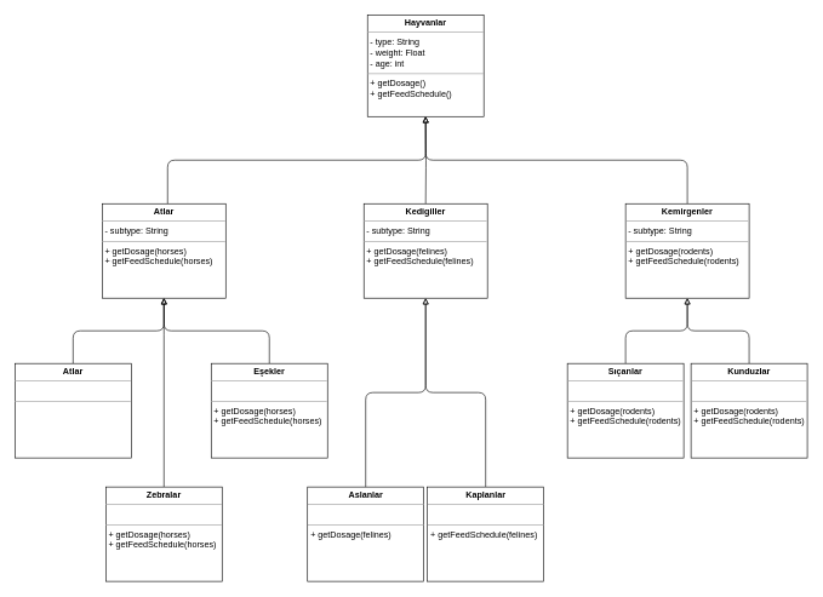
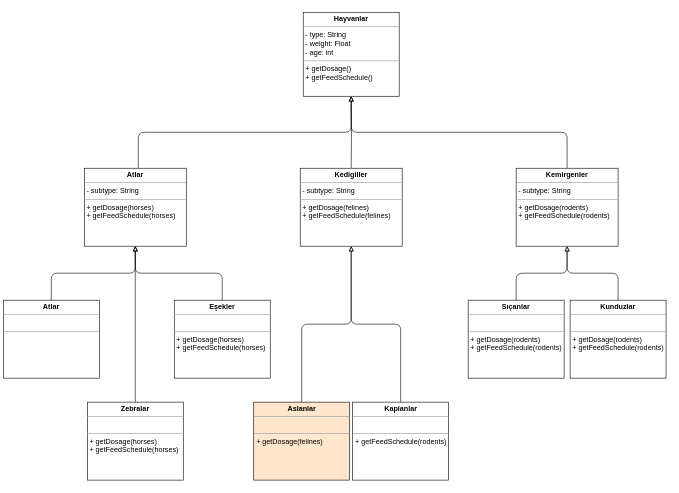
- <mxCell id="6" value="&lt;p style=&quot;margin:0px;margin-top:4px;text-align:center;&quot;&gt;&lt;b&gt;Atlar&lt;/b&gt;&lt;/p&gt;&lt;hr size=&quot;1&quot;&gt;&lt;p style=&quot;margin:0px;margin-left:4px;&quot;&gt;&lt;br&gt;&lt;/p&gt;&lt;hr size=&quot;1&quot;&gt;&lt;p style=&quot;border-color: var(--border-color); margin: 0px 0px 0px 4px;&quot;&gt;&lt;br&gt;&lt;/p&gt;" style="verticalAlign=top;align=left;overflow=fill;fontSize=12;fontFamily=Helvetica;html=1;whiteSpace=wrap;" parent="1" vertex="1"><mxGeometry x="20" y="500" width="160" height="130" as="geometry" /></mxCell>
+ <mxCell id="6" value="&lt;p style=&quot;margin:0px;margin-top:4px;text-align:center;&quot;&gt;&lt;b&gt;Atlar&lt;/b&gt;&lt;/p&gt;&lt;hr size=&quot;1&quot;&gt;&lt;p style=&quot;margin:0px;margin-left:4px;&quot;&gt;&lt;br&gt;&lt;/p&gt;&lt;hr size=&quot;1&quot;&gt;&lt;p style=&quot;border-color: var(--border-color); margin: 0px 0px 0px 4px;&quot;&gt;&lt;br&gt;&lt;/p&gt;" style="verticalAlign=top;align=left;overflow=fill;fontSize=12;fontFamily=Helvetica;html=1;whiteSpace=wrap;" parent="1" vertex="1"><mxGeometry x="5" y="500" width="160" height="130" as="geometry" /></mxCell>
- <mxCell id="16" value="&lt;p style=&quot;text-align: center; margin: 4px 0px 0px;&quot;&gt;&lt;b&gt;Kaplanlar&lt;/b&gt;&lt;/p&gt;&lt;hr size=&quot;1&quot;&gt;&lt;p style=&quot;margin:0px;margin-left:4px;&quot;&gt;&lt;br&gt;&lt;/p&gt;&lt;hr size=&quot;1&quot;&gt;&lt;p style=&quot;border-color: var(--border-color); margin: 0px 0px 0px 4px;&quot;&gt;&lt;span style=&quot;background-color: initial;&quot;&gt;+ getFeedSchedule(felines)&lt;/span&gt;&lt;br&gt;&lt;/p&gt;" style="verticalAlign=top;align=left;overflow=fill;fontSize=12;fontFamily=Helvetica;html=1;whiteSpace=wrap;" parent="1" vertex="1"><mxGeometry x="587.5" y="670" width="160" height="130" as="geometry" /></mxCell>
+ <mxCell id="16" value="&lt;p style=&quot;text-align: center; margin: 4px 0px 0px;&quot;&gt;&lt;b&gt;Kaplanlar&lt;/b&gt;&lt;/p&gt;&lt;hr size=&quot;1&quot;&gt;&lt;p style=&quot;margin:0px;margin-left:4px;&quot;&gt;&lt;br&gt;&lt;/p&gt;&lt;hr size=&quot;1&quot;&gt;&lt;p style=&quot;border-color: var(--border-color); margin: 0px 0px 0px 4px;&quot;&gt;&lt;span style=&quot;background-color: initial;&quot;&gt;+ getFeedSchedule(rodents)&lt;/span&gt;&lt;br&gt;&lt;/p&gt;" style="verticalAlign=top;align=left;overflow=fill;fontSize=12;fontFamily=Helvetica;html=1;whiteSpace=wrap;" parent="1" vertex="1"><mxGeometry x="587.5" y="670" width="160" height="130" as="geometry" /></mxCell>
- <mxCell id="14" value="&lt;p style=&quot;margin:0px;margin-top:4px;text-align:center;&quot;&gt;&lt;b&gt;Aslanlar&lt;/b&gt;&lt;/p&gt;&lt;hr size=&quot;1&quot;&gt;&lt;p style=&quot;margin:0px;margin-left:4px;&quot;&gt;&lt;br&gt;&lt;/p&gt;&lt;hr size=&quot;1&quot;&gt;&lt;p style=&quot;border-color: var(--border-color); margin: 0px 0px 0px 4px;&quot;&gt;+ getDosage(felines)&lt;/p&gt;" style="verticalAlign=top;align=left;overflow=fill;fontSize=12;fontFamily=Helvetica;html=1;whiteSpace=wrap;" parent="1" vertex="1"><mxGeometry x="422.5" y="670" width="160" height="130" as="geometry" /></mxCell>
+ <mxCell id="14" value="&lt;p style=&quot;margin:0px;margin-top:4px;text-align:center;&quot;&gt;&lt;b&gt;Aslanlar&lt;/b&gt;&lt;/p&gt;&lt;hr size=&quot;1&quot;&gt;&lt;p style=&quot;margin:0px;margin-left:4px;&quot;&gt;&lt;br&gt;&lt;/p&gt;&lt;hr size=&quot;1&quot;&gt;&lt;p style=&quot;border-color: var(--border-color); margin: 0px 0px 0px 4px;&quot;&gt;+ getDosage(felines)&lt;/p&gt;" style="verticalAlign=top;align=left;overflow=fill;fontSize=12;fontFamily=Helvetica;html=1;whiteSpace=wrap;fillColor=#ffe6cc;" parent="1" vertex="1"><mxGeometry x="422.5" y="670" width="160" height="130" as="geometry" /></mxCell>
